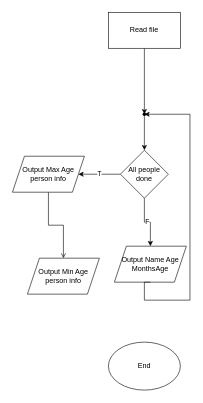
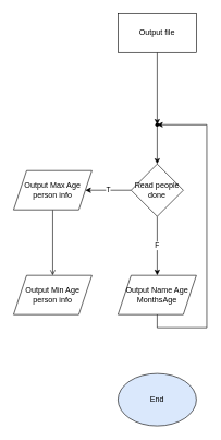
- <mxCell id="3" value="Read file" style="whiteSpace=wrap;html=1;" vertex="1" parent="1"><mxGeometry x="180" y="20" width="120" height="60" as="geometry" /></mxCell>
+ <mxCell id="3" value="Output file" style="whiteSpace=wrap;html=1;" vertex="1" parent="1"><mxGeometry x="180" y="20" width="120" height="60" as="geometry" /></mxCell>
- <mxCell id="8" value="All people done" style="rhombus;whiteSpace=wrap;html=1;sketch=0;pointerEvents=1;resizable=0;" vertex="1" parent="1"><mxGeometry x="200" y="250" width="80" height="80" as="geometry" /></mxCell>
+ <mxCell id="8" value="Read people done" style="rhombus;whiteSpace=wrap;html=1;sketch=0;pointerEvents=1;resizable=0;" vertex="1" parent="1"><mxGeometry x="200" y="250" width="80" height="80" as="geometry" /></mxCell>
- <mxCell id="9" value="Output Name Age MonthsAge" style="shape=parallelogram;perimeter=parallelogramPerimeter;whiteSpace=wrap;html=1;fixedSize=1;sketch=0;pointerEvents=1;resizable=0;" vertex="1" parent="1"><mxGeometry x="190" y="410" width="120" height="60" as="geometry" /></mxCell>
+ <mxCell id="9" value="Output Name Age MonthsAge" style="shape=parallelogram;perimeter=parallelogramPerimeter;whiteSpace=wrap;html=1;fixedSize=1;sketch=0;pointerEvents=1;resizable=0;" vertex="1" parent="1"><mxGeometry x="180" y="420" width="120" height="60" as="geometry" /></mxCell>
- <mxCell id="13" value="Output Min Age person info" style="shape=parallelogram;perimeter=parallelogramPerimeter;whiteSpace=wrap;html=1;fixedSize=1;sketch=0;pointerEvents=1;resizable=0;" vertex="1" parent="1"><mxGeometry x="45" y="430" width="120" height="60" as="geometry" /></mxCell>
+ <mxCell id="13" value="Output Min Age person info" style="shape=parallelogram;perimeter=parallelogramPerimeter;whiteSpace=wrap;html=1;fixedSize=1;sketch=0;pointerEvents=1;resizable=0;" vertex="1" parent="1"><mxGeometry x="20" y="420" width="120" height="60" as="geometry" /></mxCell>
- <mxCell id="14" value="End" style="ellipse;whiteSpace=wrap;html=1;" vertex="1" parent="1"><mxGeometry x="180" y="570" width="120" height="80" as="geometry" /></mxCell>
+ <mxCell id="14" value="End" style="ellipse;whiteSpace=wrap;html=1;fillColor=#dae8fc;" vertex="1" parent="1"><mxGeometry x="180" y="570" width="120" height="80" as="geometry" /></mxCell>
